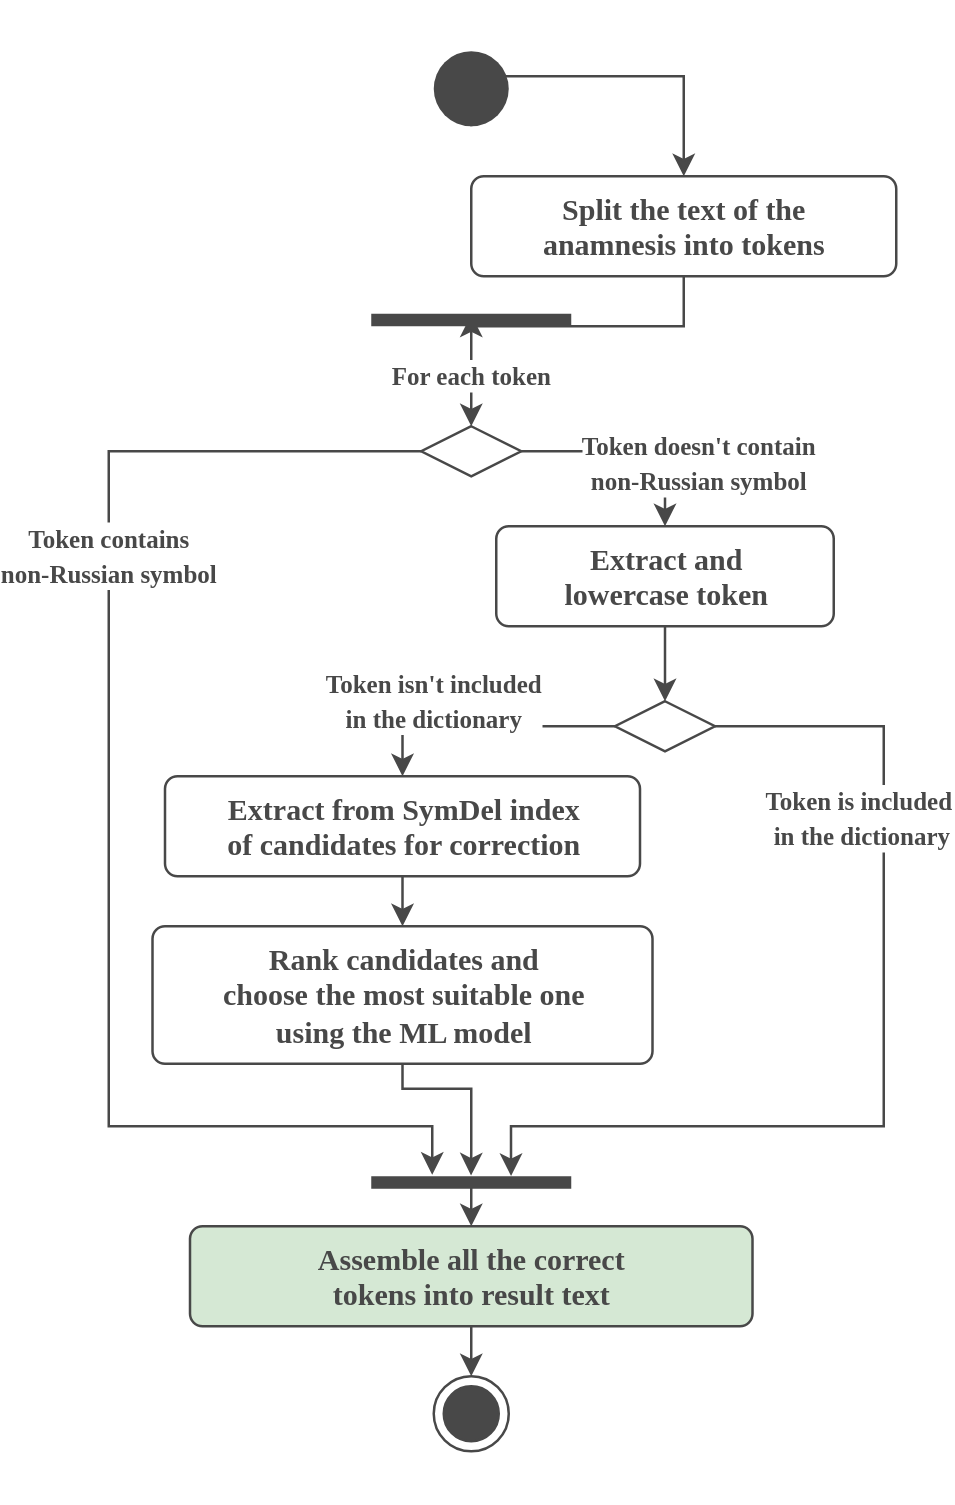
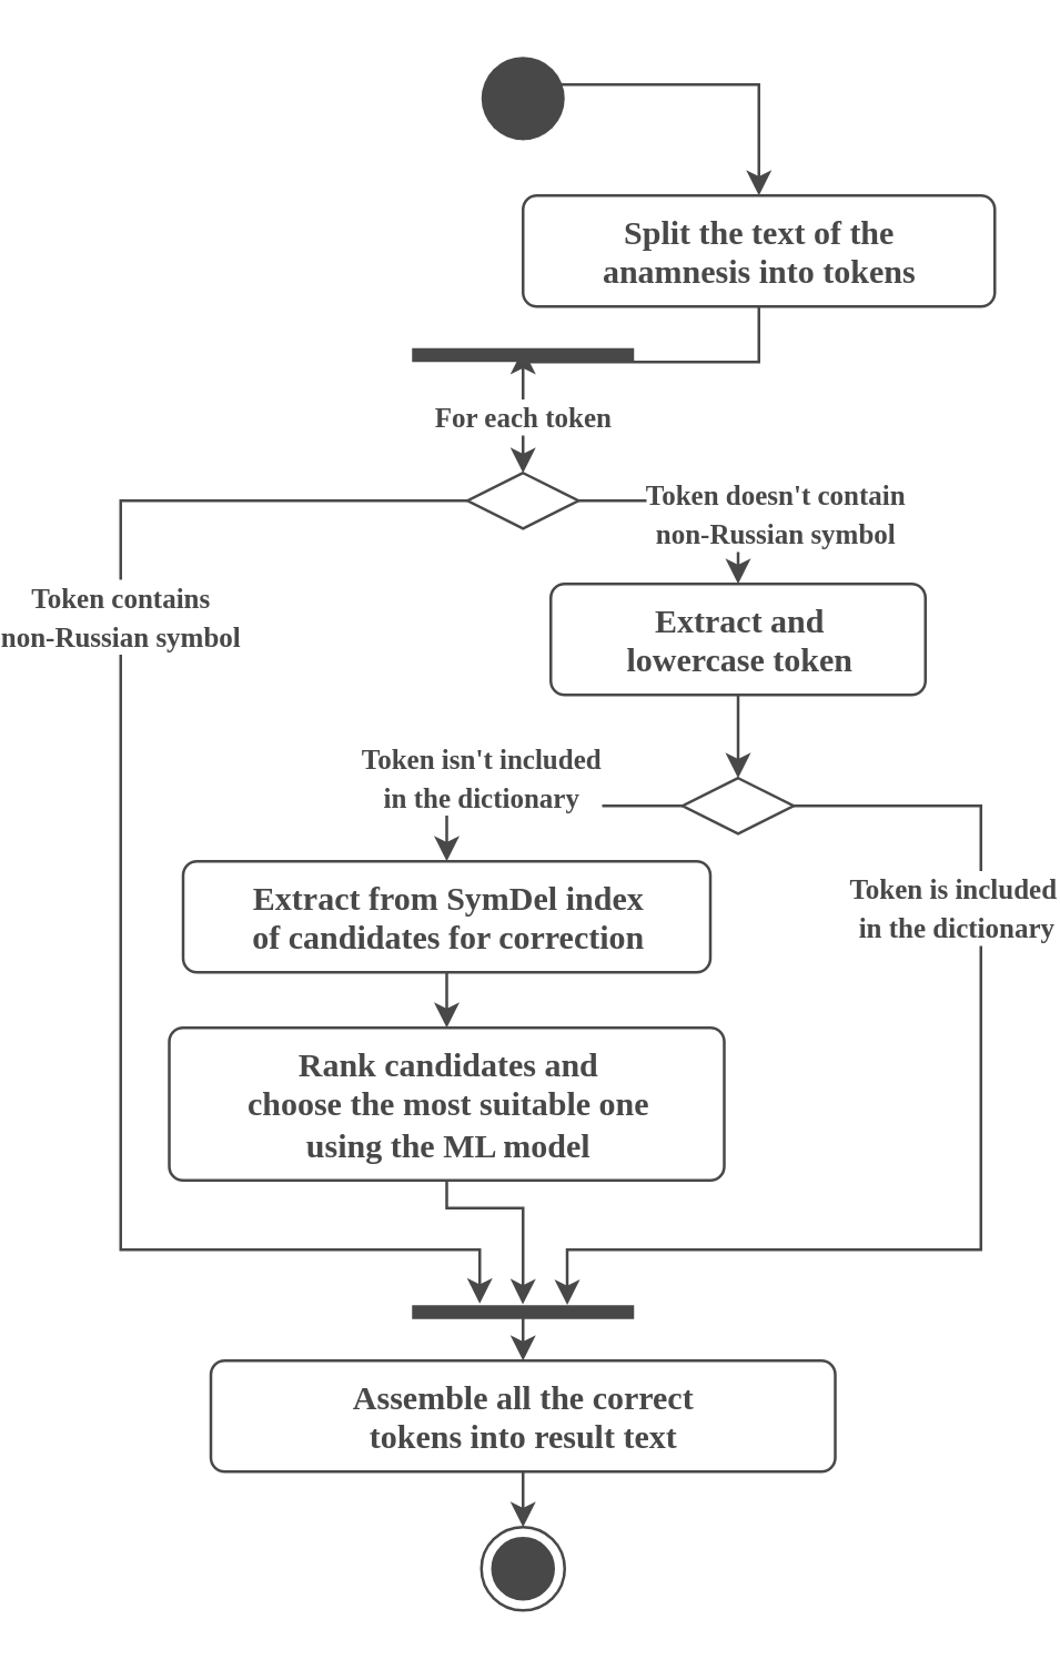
- <mxCell id="12" value="&lt;font color=&quot;#484848&quot;&gt;&lt;b&gt;Assemble all the correct &lt;br&gt;tokens into result text&lt;/b&gt;&lt;/font&gt;" style="html=1;align=center;verticalAlign=top;rounded=1;absoluteArcSize=1;arcSize=10;dashed=0;fillColor=#d5e8d4;strokeColor=#484848;fontFamily=Montserrat Semibold;" parent="1" vertex="1"><mxGeometry x="52.5" y="490" width="225" height="40" as="geometry" /></mxCell>
+ <mxCell id="12" value="&lt;font color=&quot;#484848&quot;&gt;&lt;b&gt;Assemble all the correct &lt;br&gt;tokens into result text&lt;/b&gt;&lt;/font&gt;" style="html=1;align=center;verticalAlign=top;rounded=1;absoluteArcSize=1;arcSize=10;dashed=0;fillColor=#FFFFFF;strokeColor=#484848;fontFamily=Montserrat Semibold;" parent="1" vertex="1"><mxGeometry x="52.5" y="490" width="225" height="40" as="geometry" /></mxCell>
